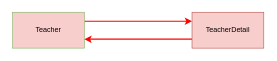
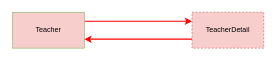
- <mxCell id="5" value="TeacherDetail" style="rounded=0;whiteSpace=wrap;html=1;fillColor=#f8cecc;strokeColor=#b85450;" vertex="1" parent="1"><mxGeometry x="320" y="20" width="120" height="60" as="geometry" /></mxCell>
+ <mxCell id="5" value="TeacherDetail" style="rounded=0;whiteSpace=wrap;html=1;fillColor=#f8cecc;strokeColor=#b85450;dashed=1;" vertex="1" parent="1"><mxGeometry x="320" y="20" width="120" height="60" as="geometry" /></mxCell>
